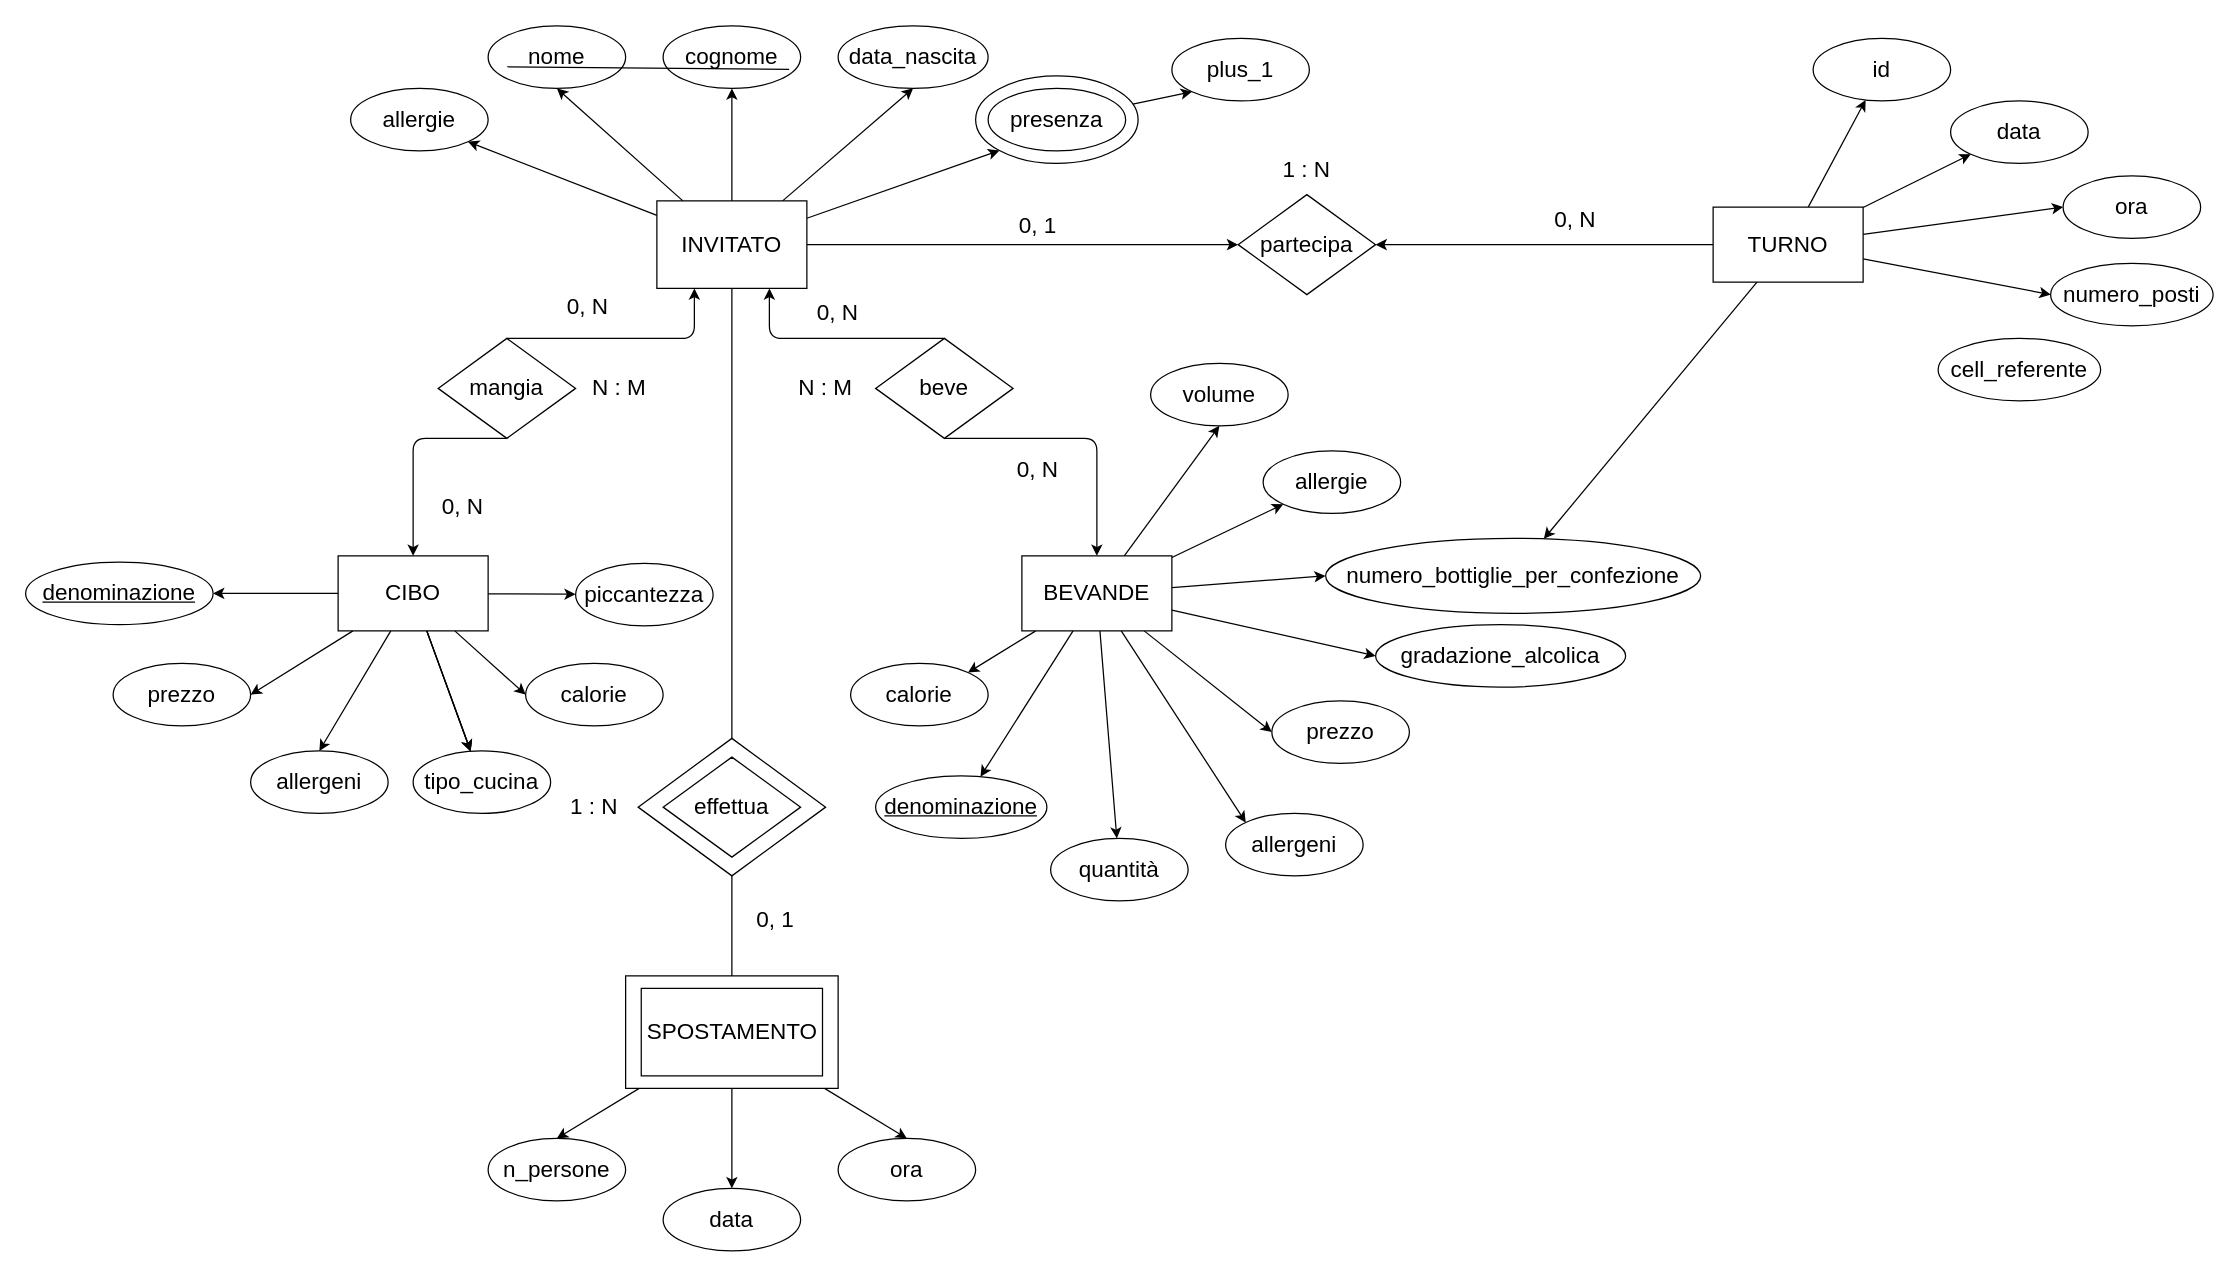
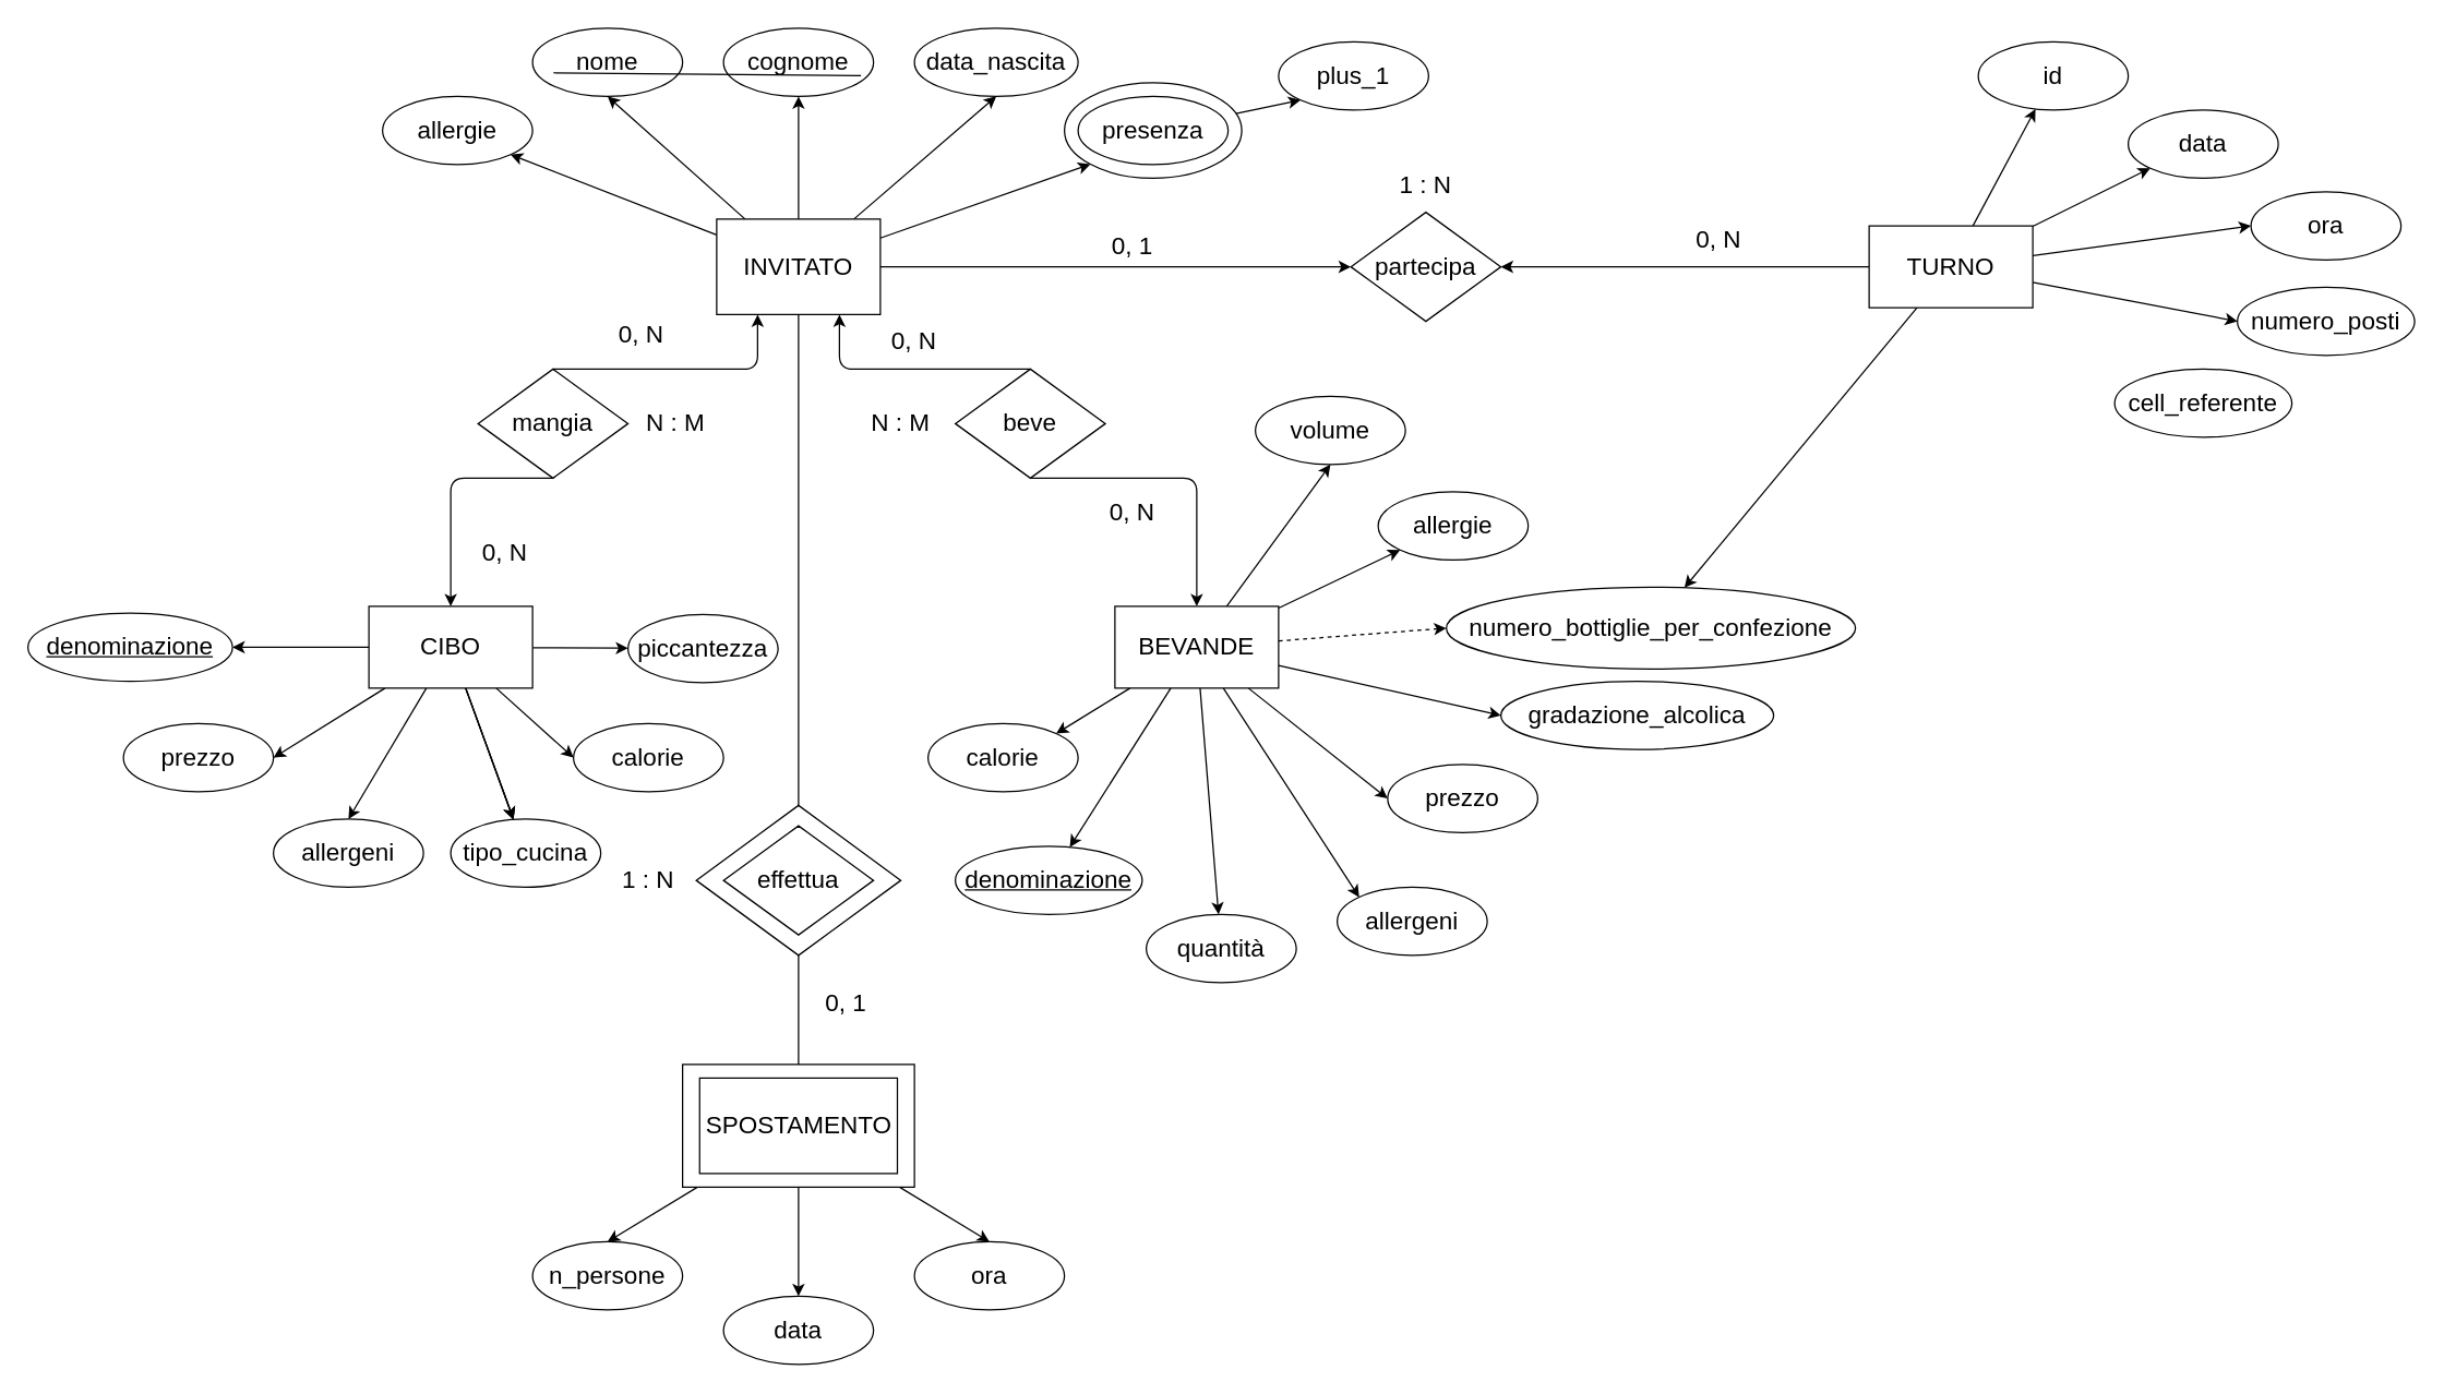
- <mxCell id="30" style="edgeStyle=none;html=1;entryX=0;entryY=0.5;entryDx=0;entryDy=0;fontSize=18;" edge="1" parent="1" source="37" target="57"><mxGeometry relative="1" as="geometry" /></mxCell>
+ <mxCell id="30" style="edgeStyle=none;html=1;entryX=0;entryY=0.5;entryDx=0;entryDy=0;fontSize=18;dashed=1;" edge="1" parent="1" source="37" target="57"><mxGeometry relative="1" as="geometry" /></mxCell>
